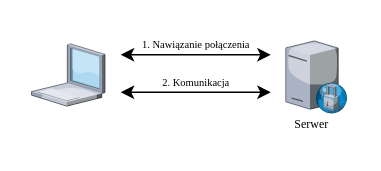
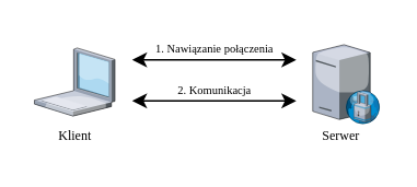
+ <mxCell id="2" value="&lt;font style=&quot;font-size: 8px;&quot;&gt;Klient&lt;/font&gt;" style="text;html=1;resizable=0;autosize=1;align=center;verticalAlign=middle;points=[];fillColor=none;strokeColor=none;rounded=0;fontSize=8;fontFamily=Computer Modern;fontSource=https%3A%2F%2Fwww.1001fonts.com%2Fdownload%2Ffont%2Fcmu.serif-roman.ttf;" parent="1" vertex="1"><mxGeometry x="25" y="71.5" width="40" height="20" as="geometry" /></mxCell>
